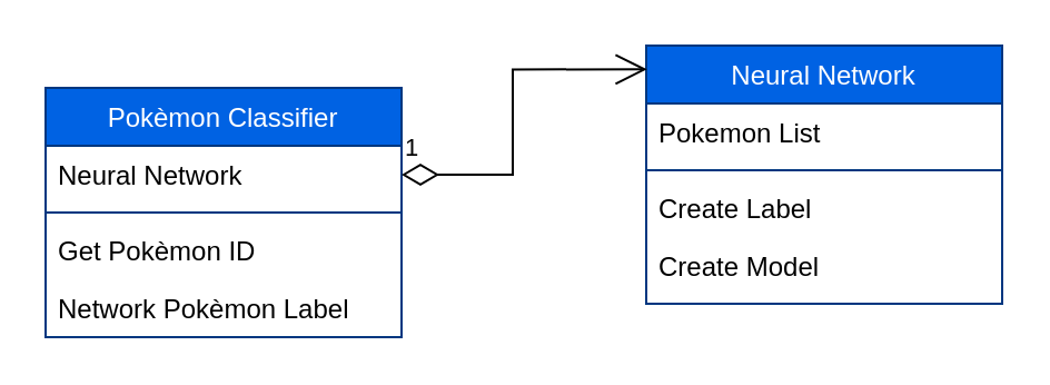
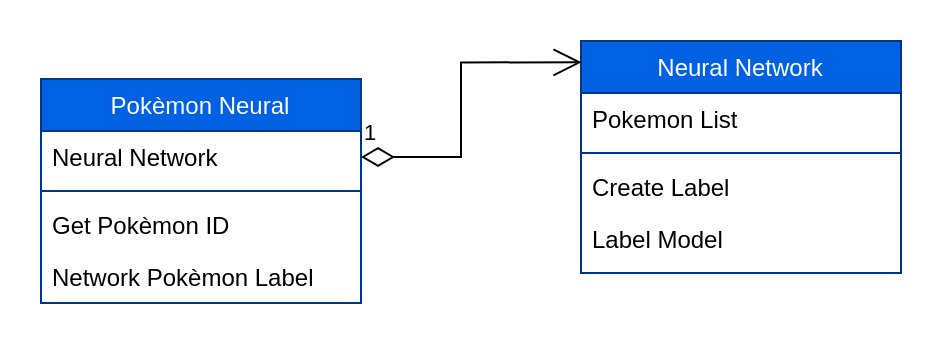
- <mxCell id="2" value="Pokèmon Classifier" style="swimlane;fontStyle=0;align=center;verticalAlign=top;childLayout=stackLayout;horizontal=1;startSize=26;horizontalStack=0;resizeParent=1;resizeLast=0;collapsible=1;marginBottom=0;rounded=0;shadow=0;strokeWidth=1;strokeColor=#003780;fillColor=#0062E3;fontColor=#FFFFFF;" parent="1" vertex="1"><mxGeometry x="20" y="39" width="160" height="112" as="geometry"><mxRectangle x="254" y="150" width="160" height="26" as="alternateBounds" /></mxGeometry></mxCell>
+ <mxCell id="2" value="Pokèmon Neural" style="swimlane;fontStyle=0;align=center;verticalAlign=top;childLayout=stackLayout;horizontal=1;startSize=26;horizontalStack=0;resizeParent=1;resizeLast=0;collapsible=1;marginBottom=0;rounded=0;shadow=0;strokeWidth=1;strokeColor=#003780;fillColor=#0062E3;fontColor=#FFFFFF;" parent="1" vertex="1"><mxGeometry x="20" y="39" width="160" height="112" as="geometry"><mxRectangle x="254" y="150" width="160" height="26" as="alternateBounds" /></mxGeometry></mxCell>
- <mxCell id="11" value="Create Model" style="text;align=left;verticalAlign=top;spacingLeft=4;spacingRight=4;overflow=hidden;rotatable=0;points=[[0,0.5],[1,0.5]];portConstraint=eastwest;" parent="7" vertex="1"><mxGeometry y="86" width="160" height="26" as="geometry" /></mxCell>
+ <mxCell id="11" value="Label Model" style="text;align=left;verticalAlign=top;spacingLeft=4;spacingRight=4;overflow=hidden;rotatable=0;points=[[0,0.5],[1,0.5]];portConstraint=eastwest;" parent="7" vertex="1"><mxGeometry y="86" width="160" height="26" as="geometry" /></mxCell>
